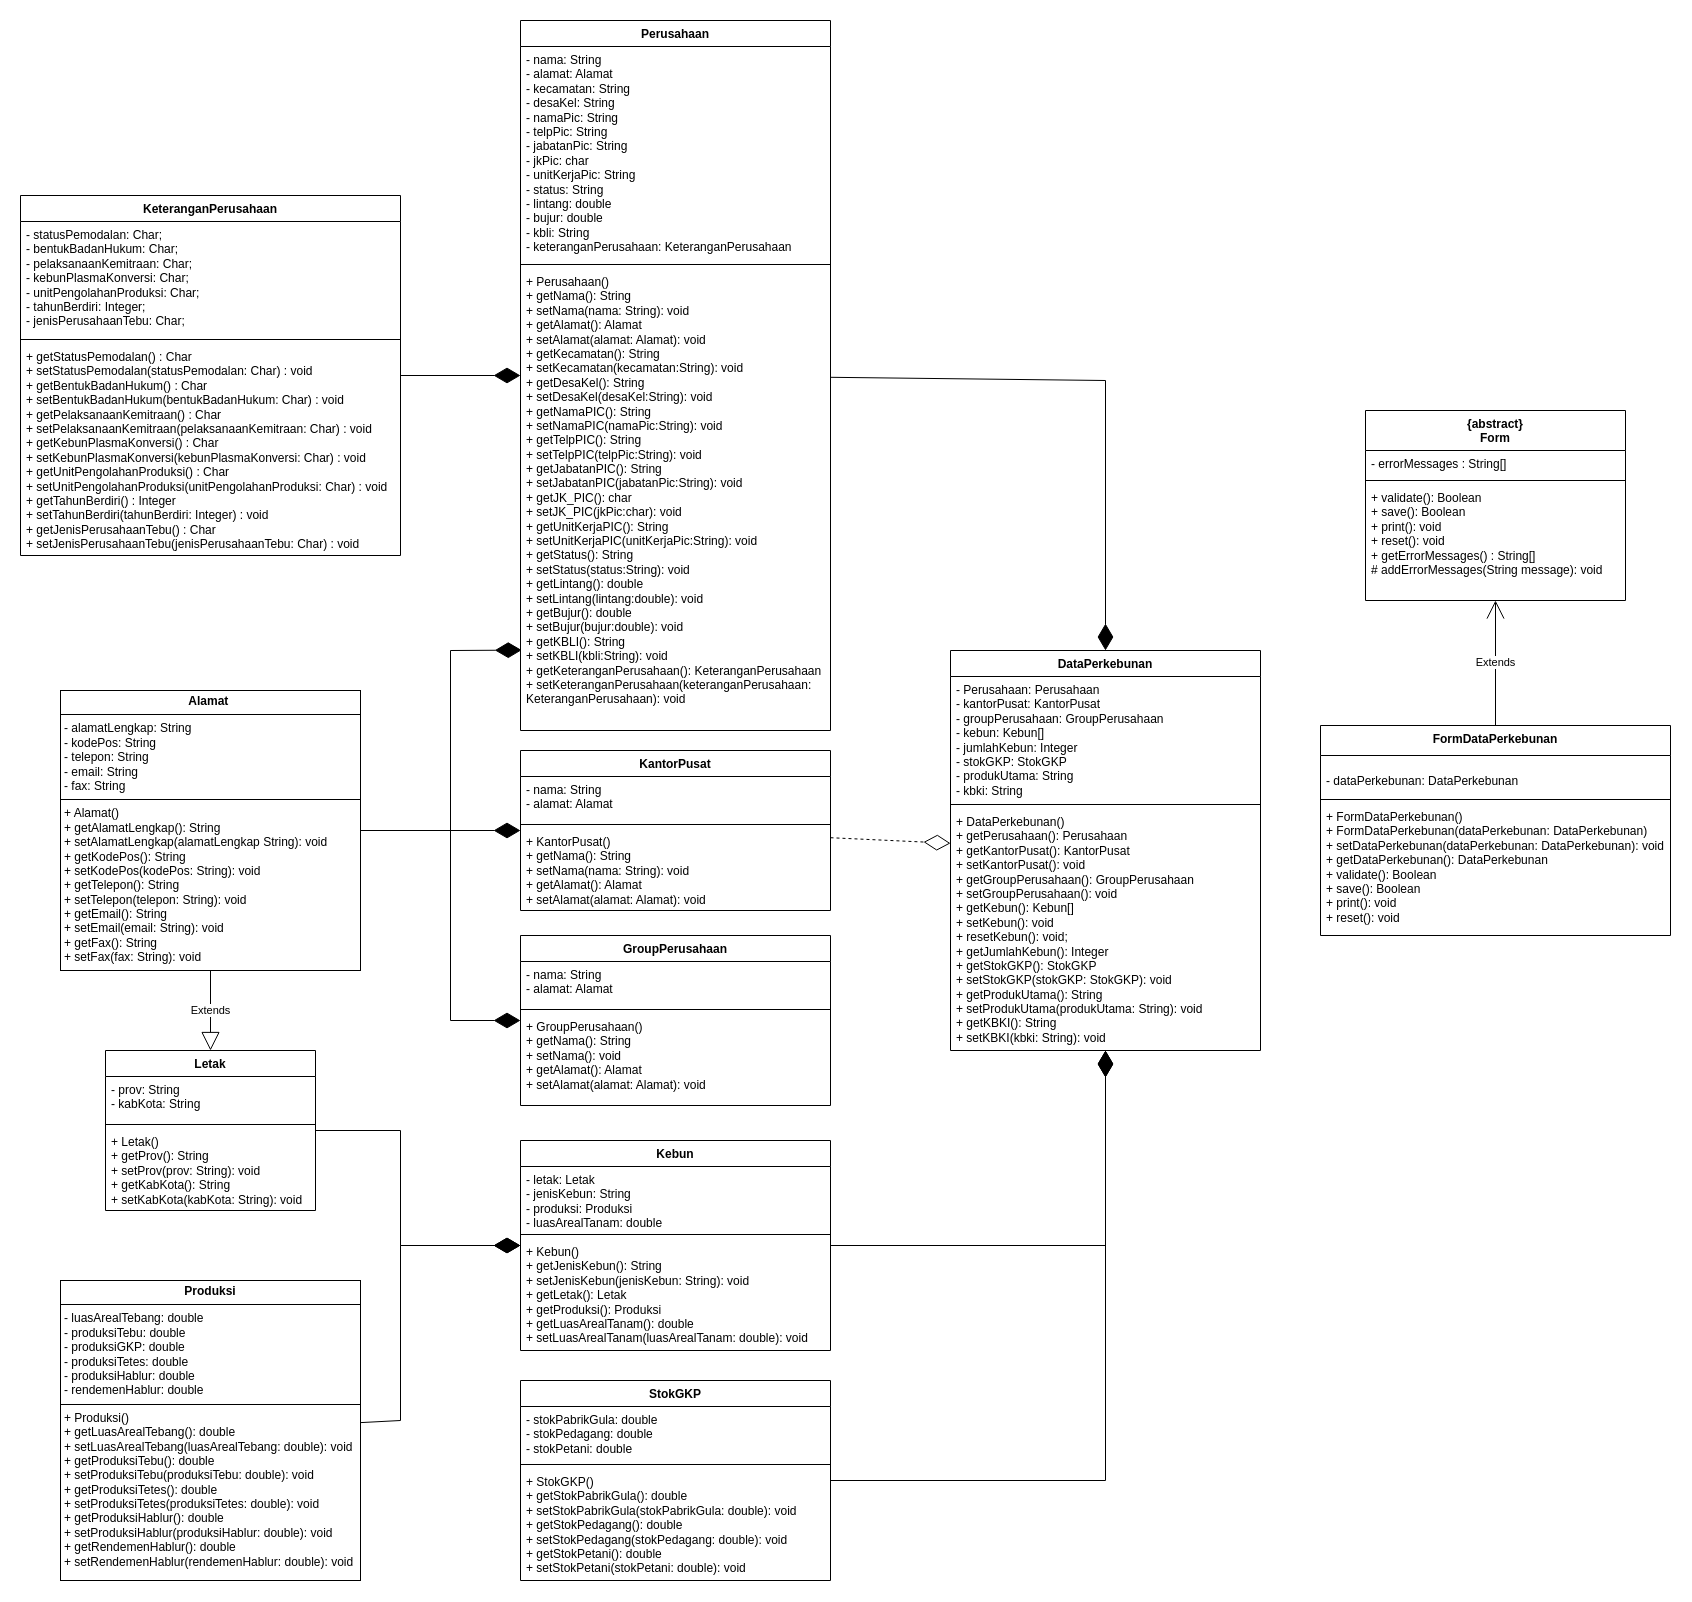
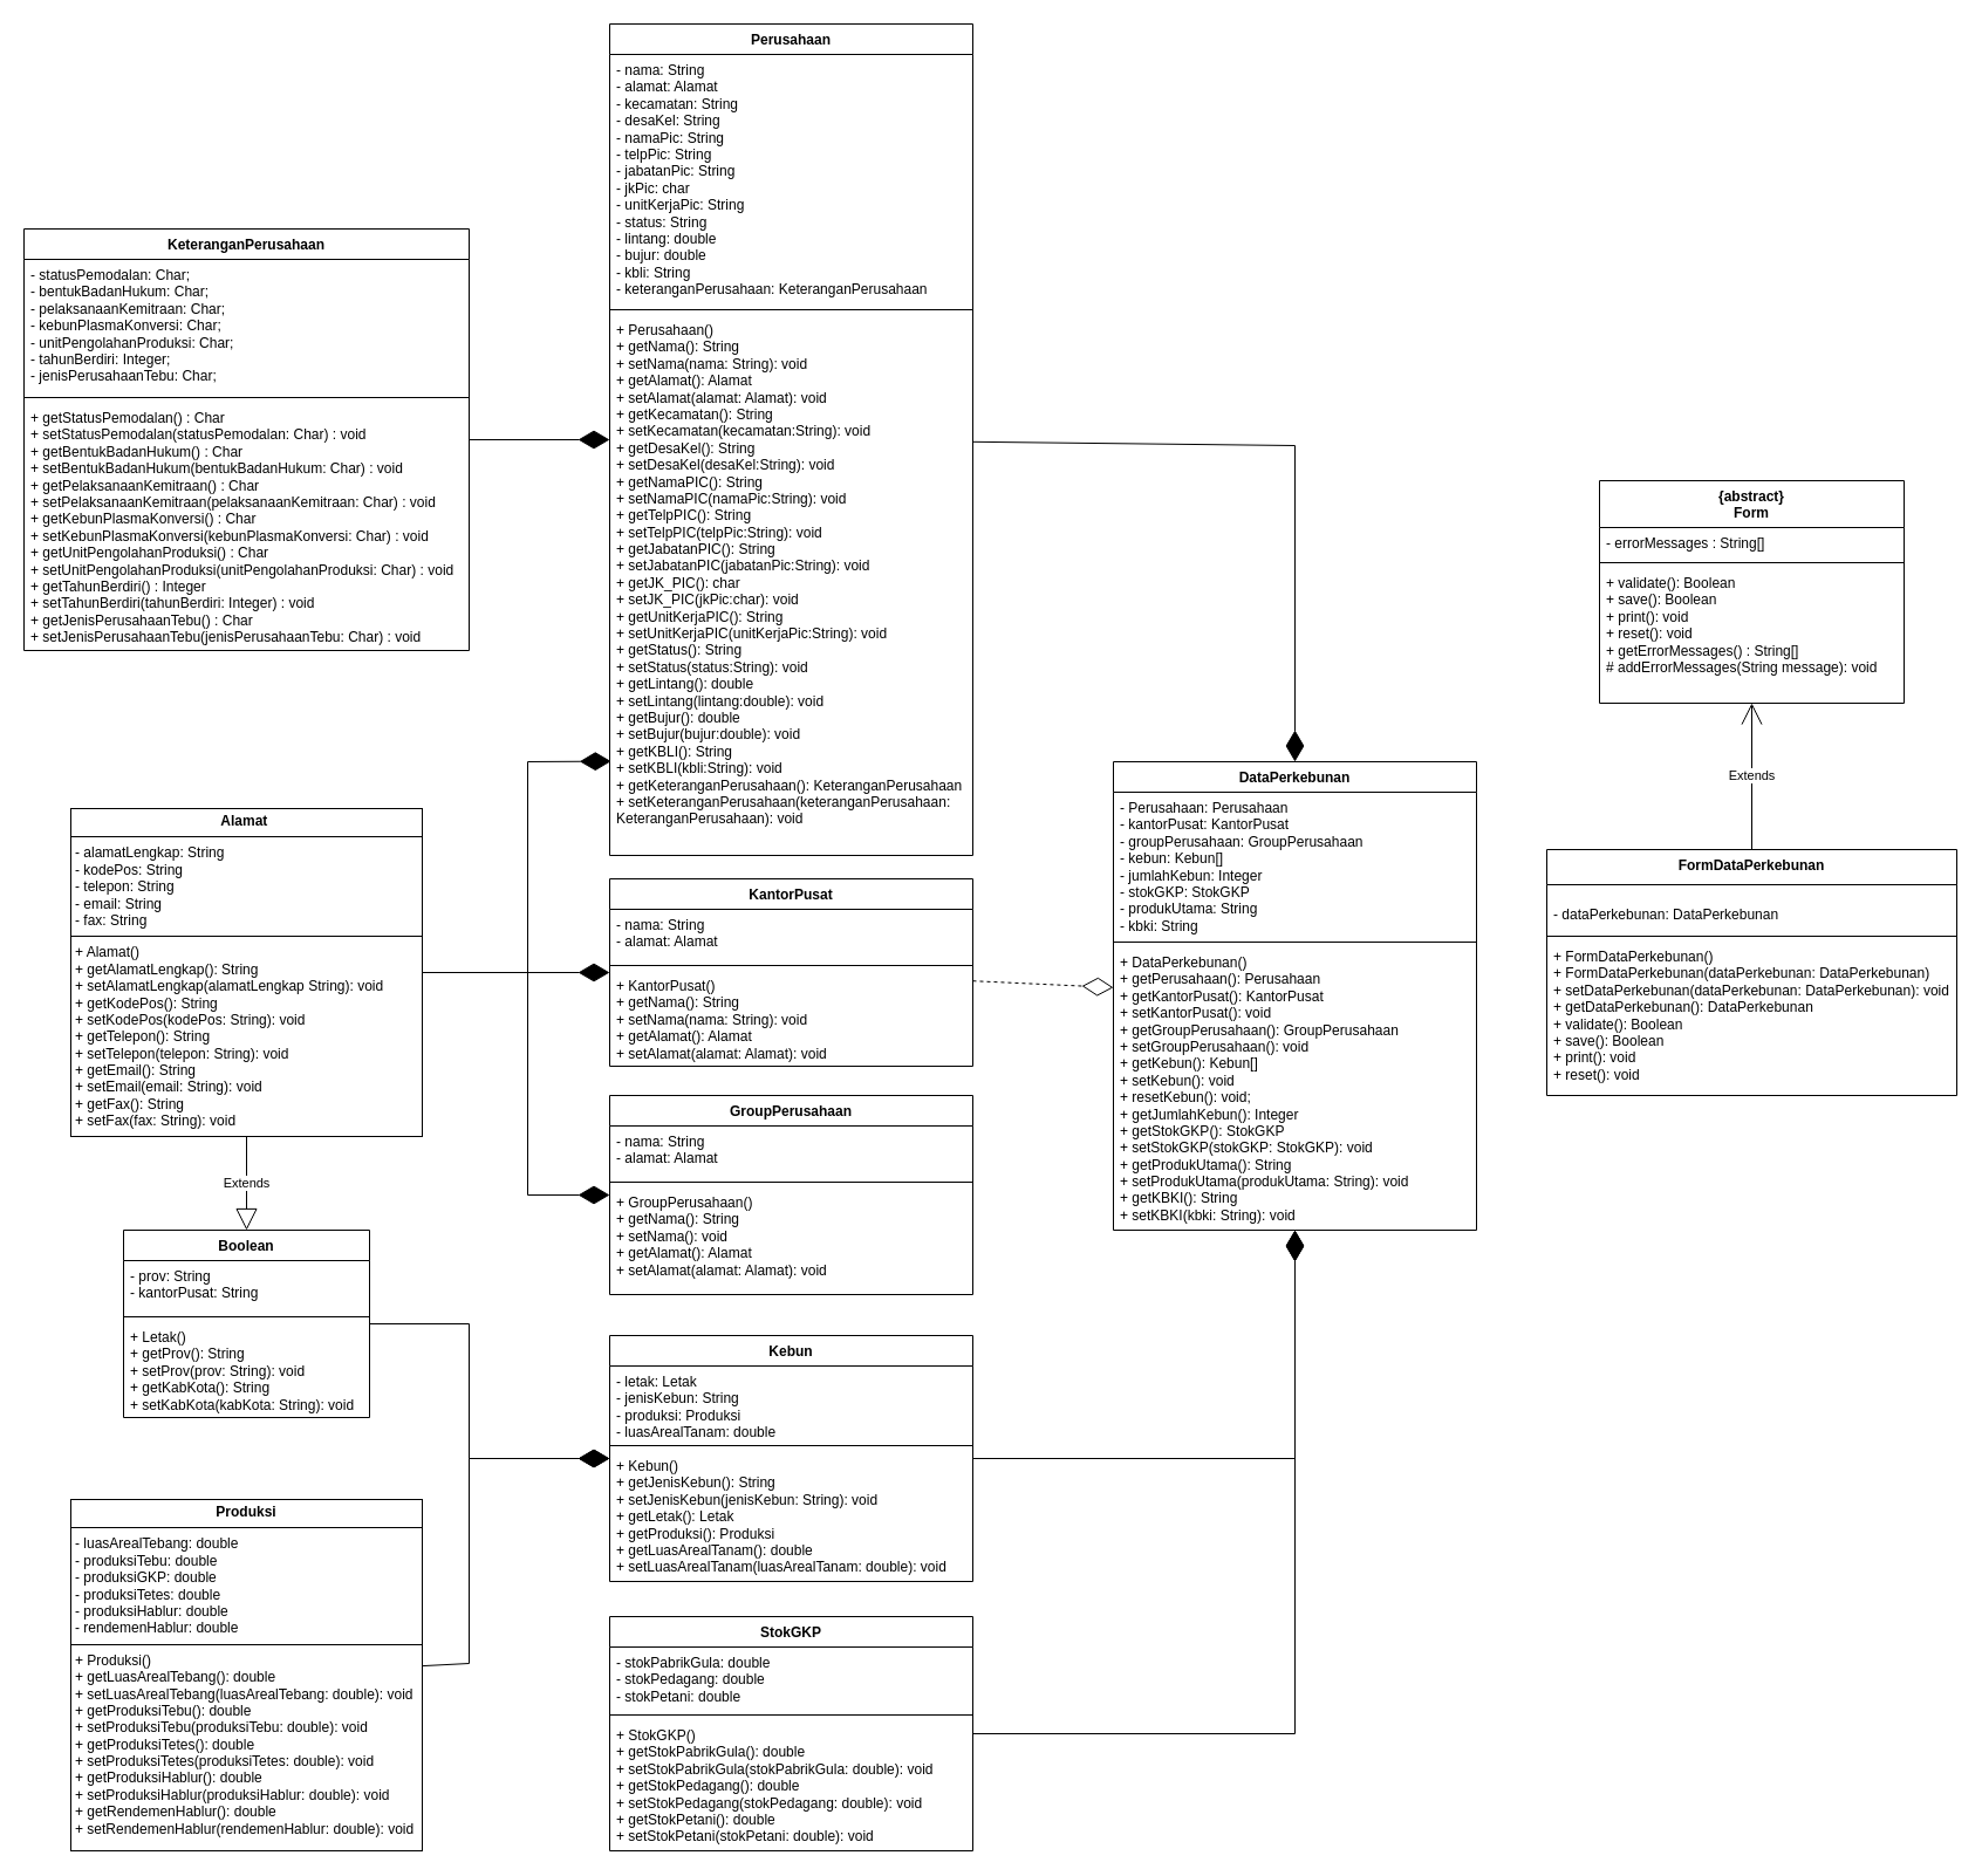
- <mxCell id="39" value="Letak" style="swimlane;fontStyle=1;align=center;verticalAlign=top;childLayout=stackLayout;horizontal=1;startSize=26;horizontalStack=0;resizeParent=1;resizeParentMax=0;resizeLast=0;collapsible=1;marginBottom=0;whiteSpace=wrap;html=1;" parent="1" vertex="1"><mxGeometry x="105" y="1050" width="210" height="160" as="geometry" /></mxCell>
+ <mxCell id="39" value="Boolean" style="swimlane;fontStyle=1;align=center;verticalAlign=top;childLayout=stackLayout;horizontal=1;startSize=26;horizontalStack=0;resizeParent=1;resizeParentMax=0;resizeLast=0;collapsible=1;marginBottom=0;whiteSpace=wrap;html=1;" parent="1" vertex="1"><mxGeometry x="105" y="1050" width="210" height="160" as="geometry" /></mxCell>
- <mxCell id="40" value="- prov: String&lt;div&gt;- kabKota: String&lt;/div&gt;" style="text;strokeColor=none;fillColor=none;align=left;verticalAlign=top;spacingLeft=4;spacingRight=4;overflow=hidden;rotatable=0;points=[[0,0.5],[1,0.5]];portConstraint=eastwest;whiteSpace=wrap;html=1;" parent="39" vertex="1"><mxGeometry y="26" width="210" height="44" as="geometry" /></mxCell>
+ <mxCell id="40" value="- prov: String&lt;div&gt;- kantorPusat: String&lt;/div&gt;" style="text;strokeColor=none;fillColor=none;align=left;verticalAlign=top;spacingLeft=4;spacingRight=4;overflow=hidden;rotatable=0;points=[[0,0.5],[1,0.5]];portConstraint=eastwest;whiteSpace=wrap;html=1;" parent="39" vertex="1"><mxGeometry y="26" width="210" height="44" as="geometry" /></mxCell>
